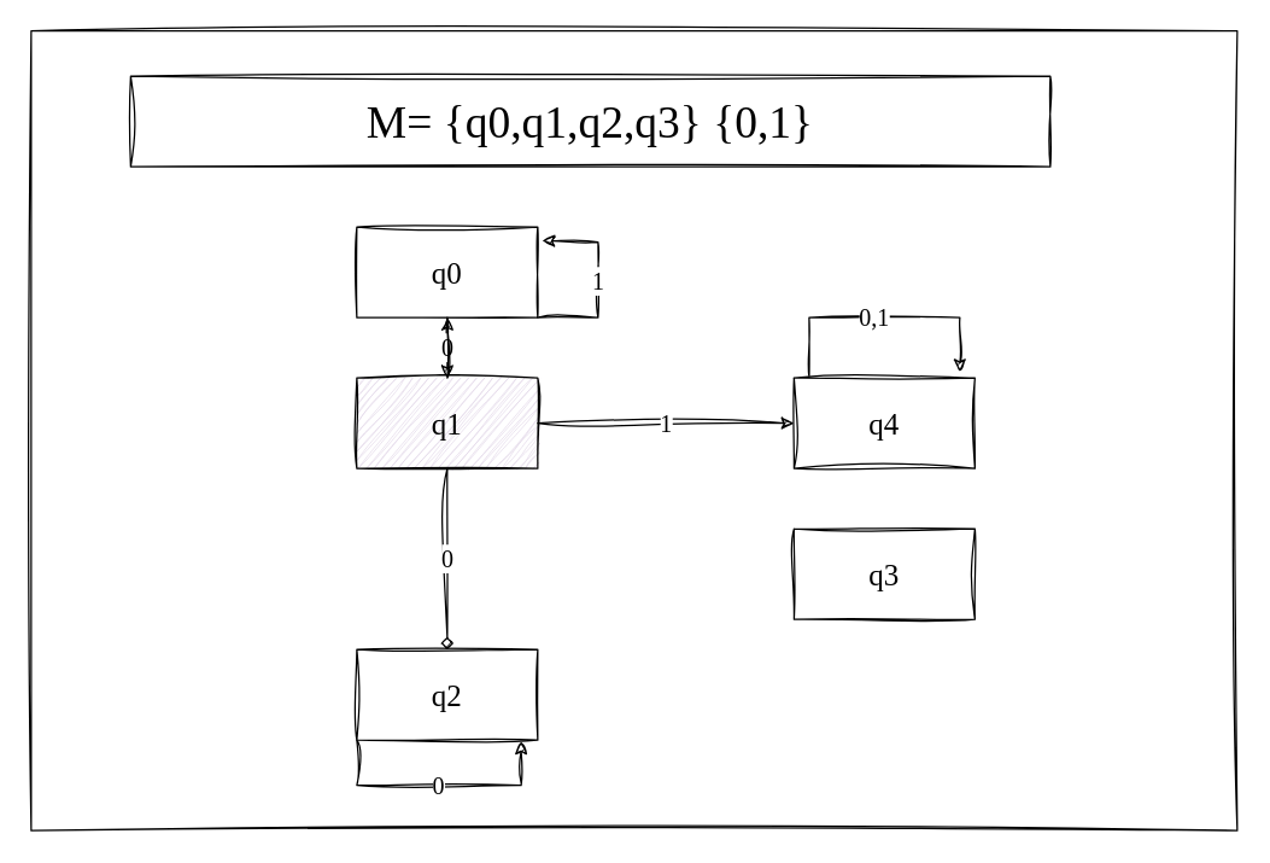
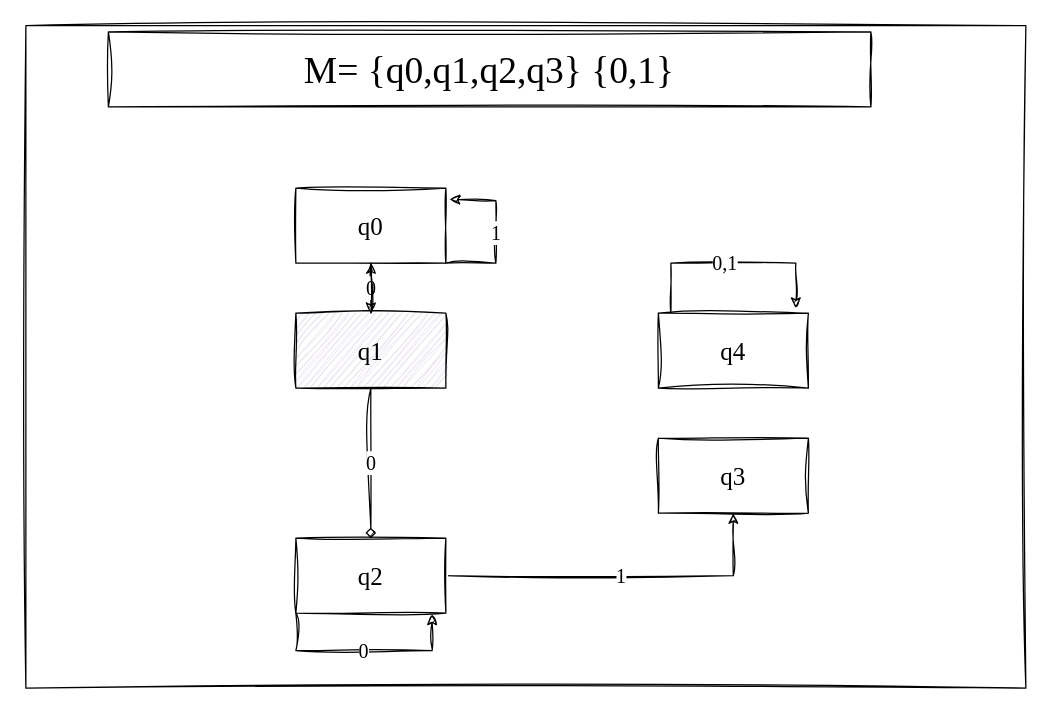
- <mxCell id="16" value="M= {q0,q1,q2,q3} {0,1}" style="rounded=0;whiteSpace=wrap;html=1;sketch=1;hachureGap=4;jiggle=2;curveFitting=1;fontFamily=Architects Daughter;fontSource=https%3A%2F%2Ffonts.googleapis.com%2Fcss%3Ffamily%3DArchitects%2BDaughter;fontSize=30;" vertex="1" parent="1"><mxGeometry x="86" y="50" width="610" height="60" as="geometry" /></mxCell>
+ <mxCell id="16" value="M= {q0,q1,q2,q3} {0,1}" style="rounded=0;whiteSpace=wrap;html=1;sketch=1;hachureGap=4;jiggle=2;curveFitting=1;fontFamily=Architects Daughter;fontSource=https%3A%2F%2Ffonts.googleapis.com%2Fcss%3Ffamily%3DArchitects%2BDaughter;fontSize=30;" vertex="1" parent="1"><mxGeometry x="86" y="25" width="610" height="60" as="geometry" /></mxCell>
- <mxCell id="15" value="1" style="edgeStyle=orthogonalEdgeStyle;rounded=0;sketch=1;hachureGap=4;jiggle=2;curveFitting=1;orthogonalLoop=1;jettySize=auto;html=1;exitX=1;exitY=0.5;exitDx=0;exitDy=0;entryX=0;entryY=0.5;entryDx=0;entryDy=0;fontFamily=Lucida Console;fontSize=16;" edge="1" parent="1" source="7" target="13"><mxGeometry relative="1" as="geometry"><mxPoint x="466" y="310" as="sourcePoint" /><mxPoint x="466" y="250" as="targetPoint" /><Array as="points"><mxPoint x="526" y="280" /><mxPoint x="526" y="280" /></Array></mxGeometry></mxCell>
+ <mxCell id="8" value="1" style="edgeStyle=orthogonalEdgeStyle;rounded=0;sketch=1;hachureGap=4;jiggle=2;curveFitting=1;orthogonalLoop=1;jettySize=auto;html=1;fontFamily=Lucida Console;fontSize=16;" edge="1" parent="1" source="10" target="11"><mxGeometry relative="1" as="geometry" /></mxCell>
